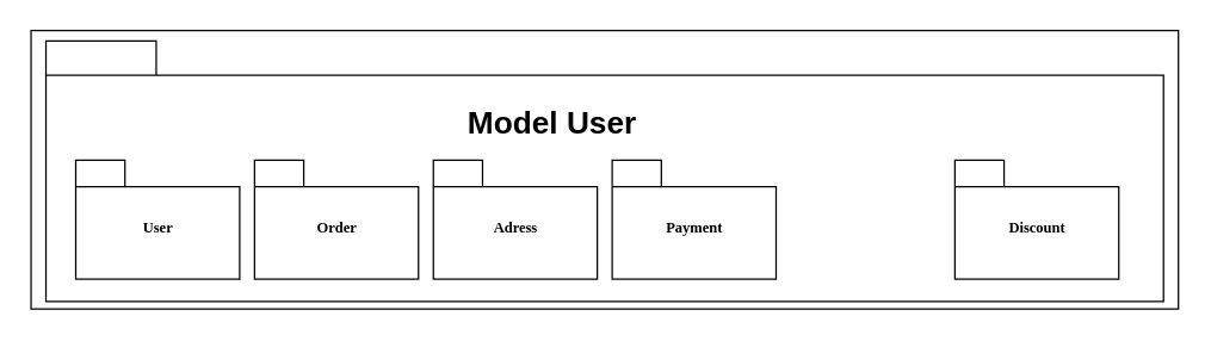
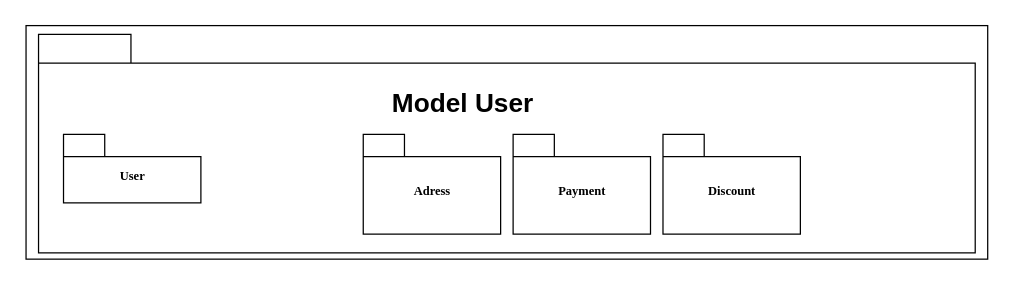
- <mxCell id="4" value="User" style="shape=folder;fontStyle=1;spacingTop=10;tabWidth=33;tabHeight=18;tabPosition=left;html=1;rounded=0;shadow=0;comic=0;labelBackgroundColor=none;strokeColor=#000000;strokeWidth=1;fillColor=none;fontFamily=Verdana;fontSize=10;fontColor=#000000;align=center;" vertex="1" parent="1"><mxGeometry x="50" y="107" width="110" height="80" as="geometry" /></mxCell>
+ <mxCell id="4" value="User" style="shape=folder;fontStyle=1;spacingTop=10;tabWidth=33;tabHeight=18;tabPosition=left;html=1;rounded=0;shadow=0;comic=0;labelBackgroundColor=none;strokeColor=#000000;strokeWidth=1;fillColor=none;fontFamily=Verdana;fontSize=10;fontColor=#000000;align=center;" vertex="1" parent="1"><mxGeometry x="50" y="107" width="110" height="55" as="geometry" /></mxCell>
- <mxCell id="5" value="Order" style="shape=folder;fontStyle=1;spacingTop=10;tabWidth=33;tabHeight=18;tabPosition=left;html=1;rounded=0;shadow=0;comic=0;labelBackgroundColor=none;strokeColor=#000000;strokeWidth=1;fillColor=none;fontFamily=Verdana;fontSize=10;fontColor=#000000;align=center;" vertex="1" parent="1"><mxGeometry x="170" y="107" width="110" height="80" as="geometry" /></mxCell>
- <mxCell id="8" value="Discount" style="shape=folder;fontStyle=1;spacingTop=10;tabWidth=33;tabHeight=18;tabPosition=left;html=1;rounded=0;shadow=0;comic=0;labelBackgroundColor=none;strokeColor=#000000;strokeWidth=1;fillColor=none;fontFamily=Verdana;fontSize=10;fontColor=#000000;align=center;" vertex="1" parent="1"><mxGeometry x="640" y="107" width="110" height="80" as="geometry" /></mxCell>
+ <mxCell id="8" value="Discount" style="shape=folder;fontStyle=1;spacingTop=10;tabWidth=33;tabHeight=18;tabPosition=left;html=1;rounded=0;shadow=0;comic=0;labelBackgroundColor=none;strokeColor=#000000;strokeWidth=1;fillColor=none;fontFamily=Verdana;fontSize=10;fontColor=#000000;align=center;" vertex="1" parent="1"><mxGeometry x="530" y="107" width="110" height="80" as="geometry" /></mxCell>
